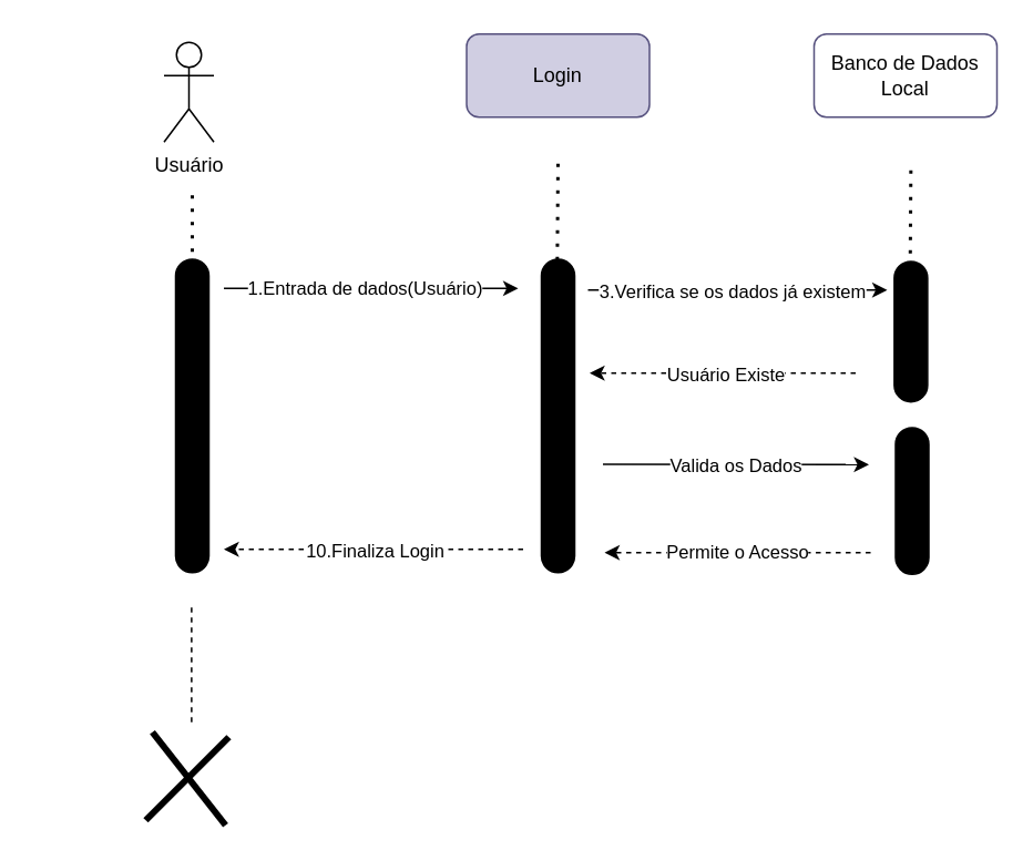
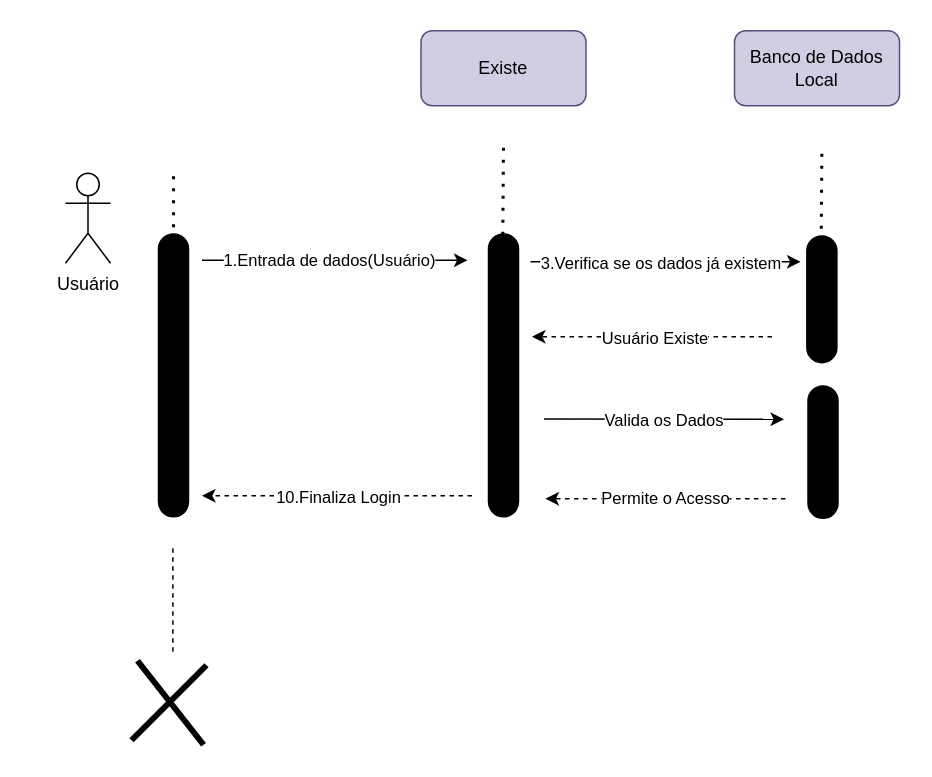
- <mxCell id="3" value="Login" style="rounded=1;whiteSpace=wrap;html=1;fillColor=#d0cee2;strokeColor=#56517e;" vertex="1" parent="1"><mxGeometry x="280" y="20" width="110" height="50" as="geometry" /></mxCell>
+ <mxCell id="3" value="Existe" style="rounded=1;whiteSpace=wrap;html=1;fillColor=#d0cee2;strokeColor=#56517e;" vertex="1" parent="1"><mxGeometry x="280" y="20" width="110" height="50" as="geometry" /></mxCell>
- <mxCell id="10" value="Banco de Dados&lt;br&gt;Local" style="rounded=1;whiteSpace=wrap;html=1;fillColor=#ffffff;strokeColor=#56517e;" vertex="1" parent="1"><mxGeometry x="489" y="20" width="110" height="50" as="geometry" /></mxCell>
+ <mxCell id="10" value="Banco de Dados&lt;br&gt;Local" style="rounded=1;whiteSpace=wrap;html=1;fillColor=#d0cee2;strokeColor=#56517e;" vertex="1" parent="1"><mxGeometry x="489" y="20" width="110" height="50" as="geometry" /></mxCell>
- <mxCell id="2" value="Usuário" style="shape=umlActor;verticalLabelPosition=bottom;verticalAlign=top;html=1;outlineConnect=0;" vertex="1" parent="1"><mxGeometry x="98" y="25" width="30" height="60" as="geometry" /></mxCell>
+ <mxCell id="2" value="Usuário" style="shape=umlActor;verticalLabelPosition=bottom;verticalAlign=top;html=1;outlineConnect=0;" vertex="1" parent="1"><mxGeometry x="43" y="115" width="30" height="60" as="geometry" /></mxCell>
